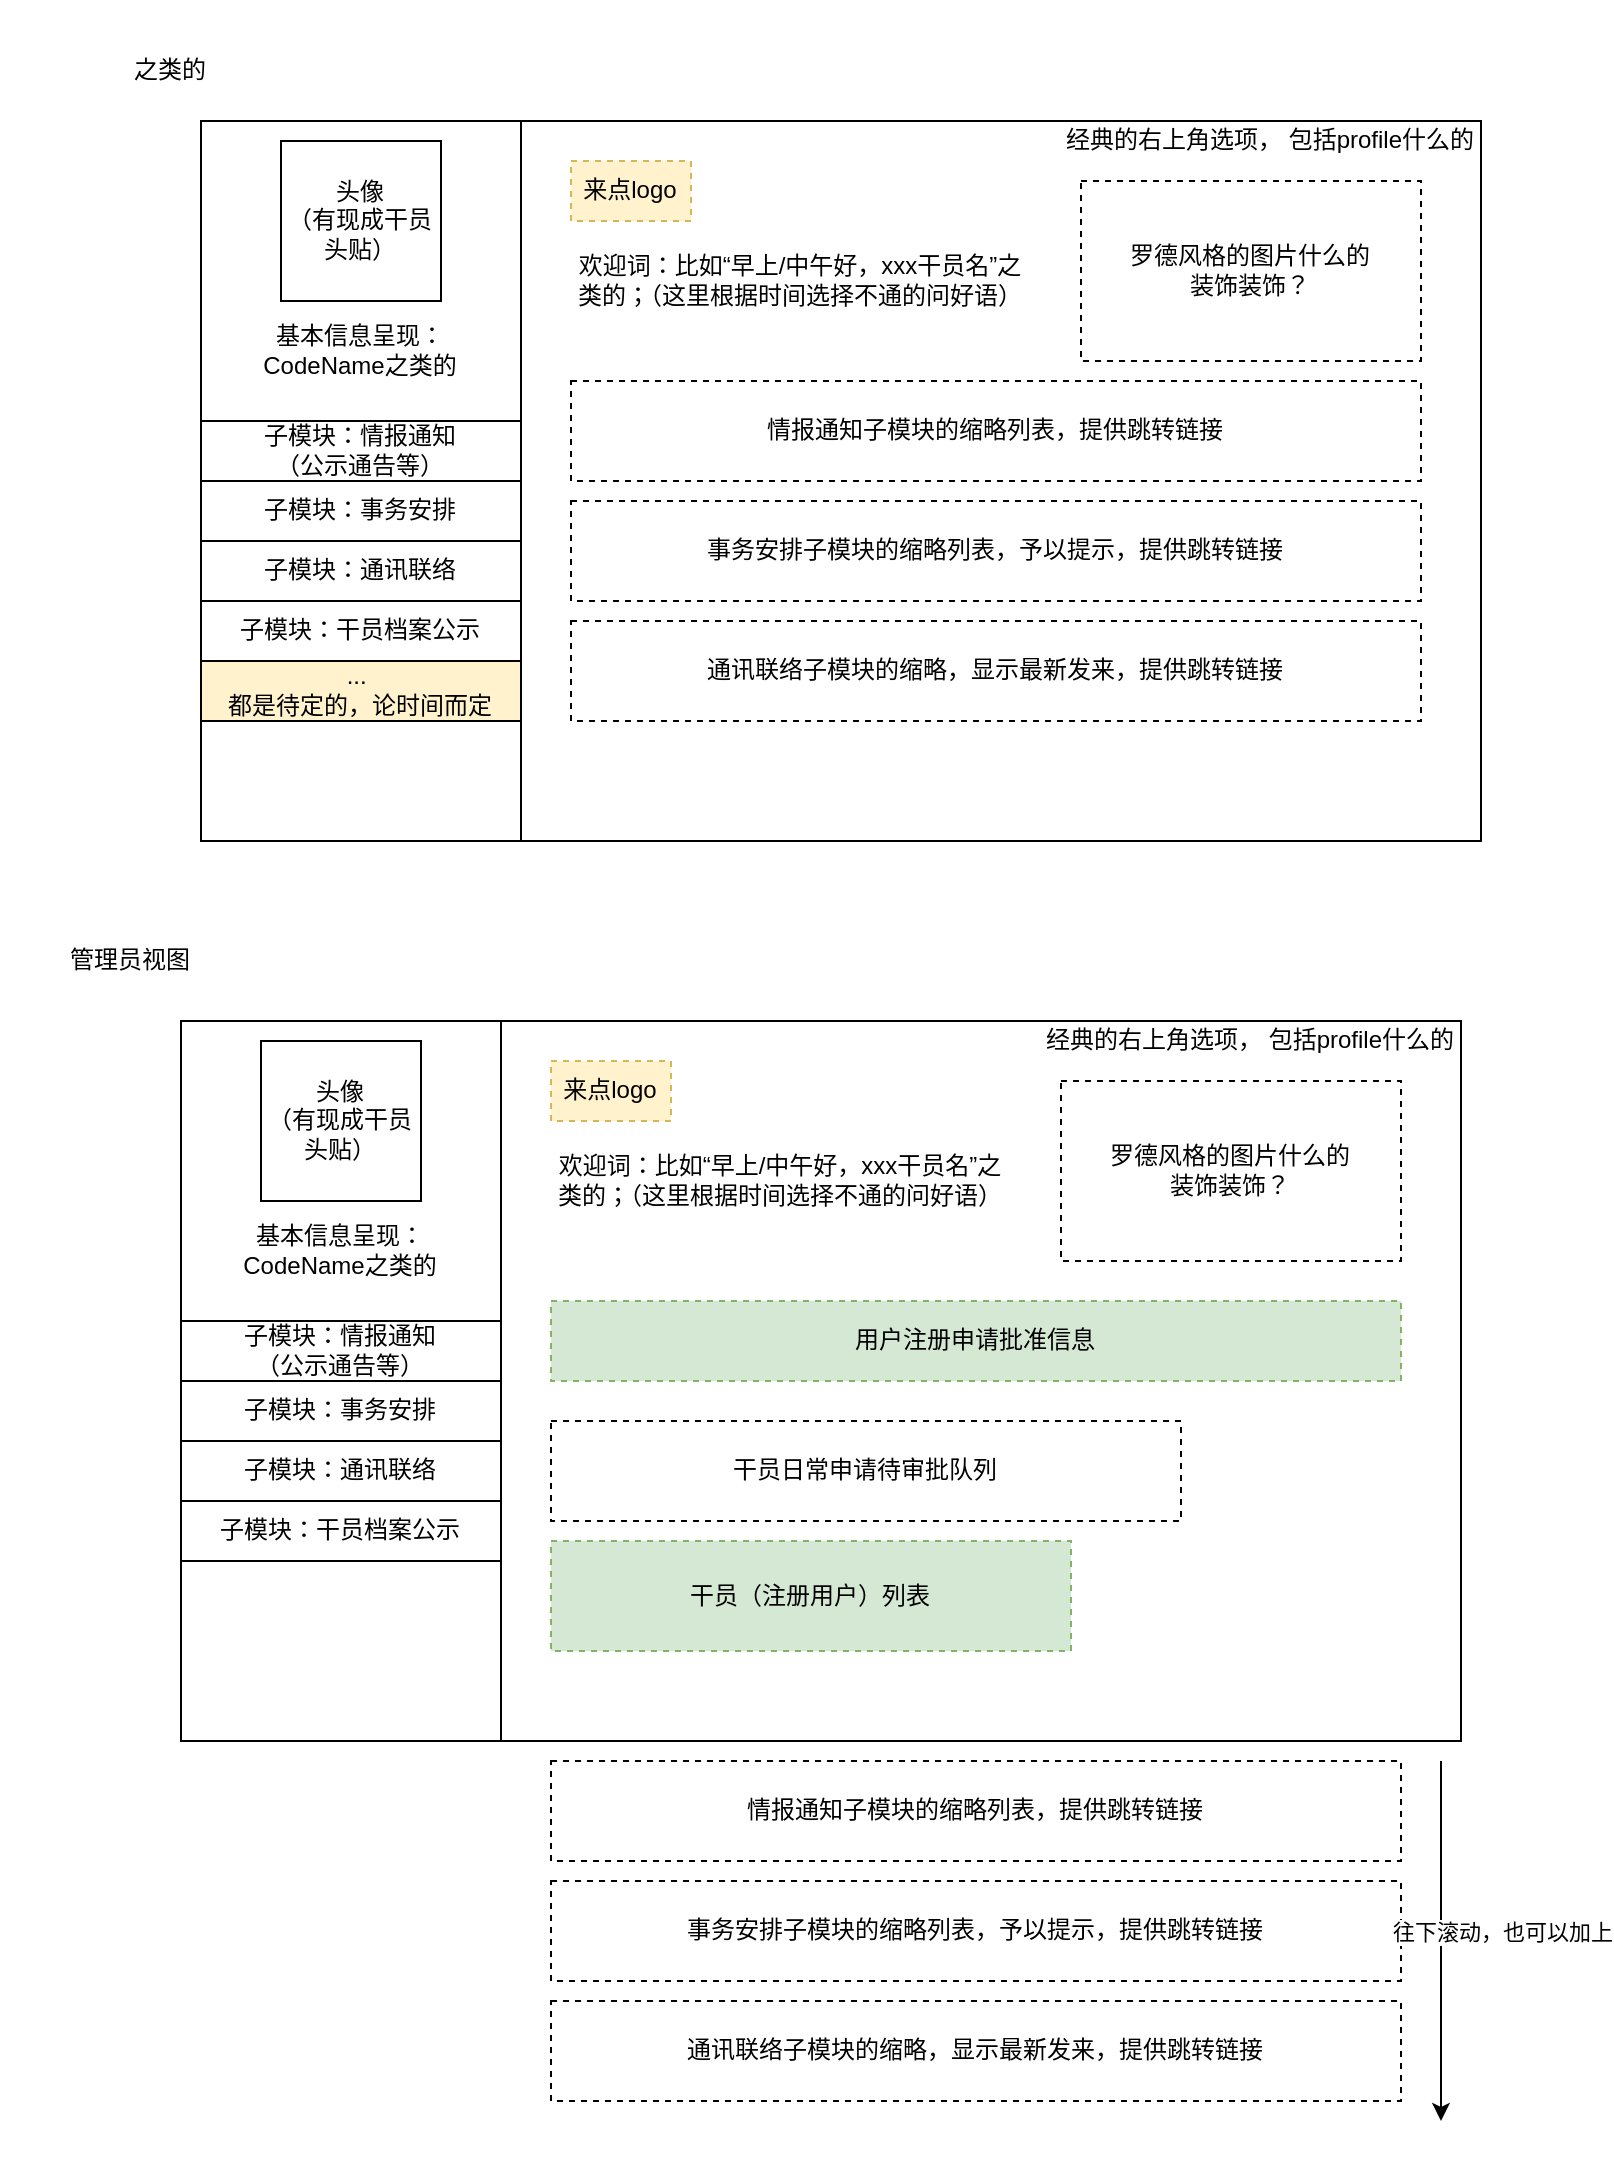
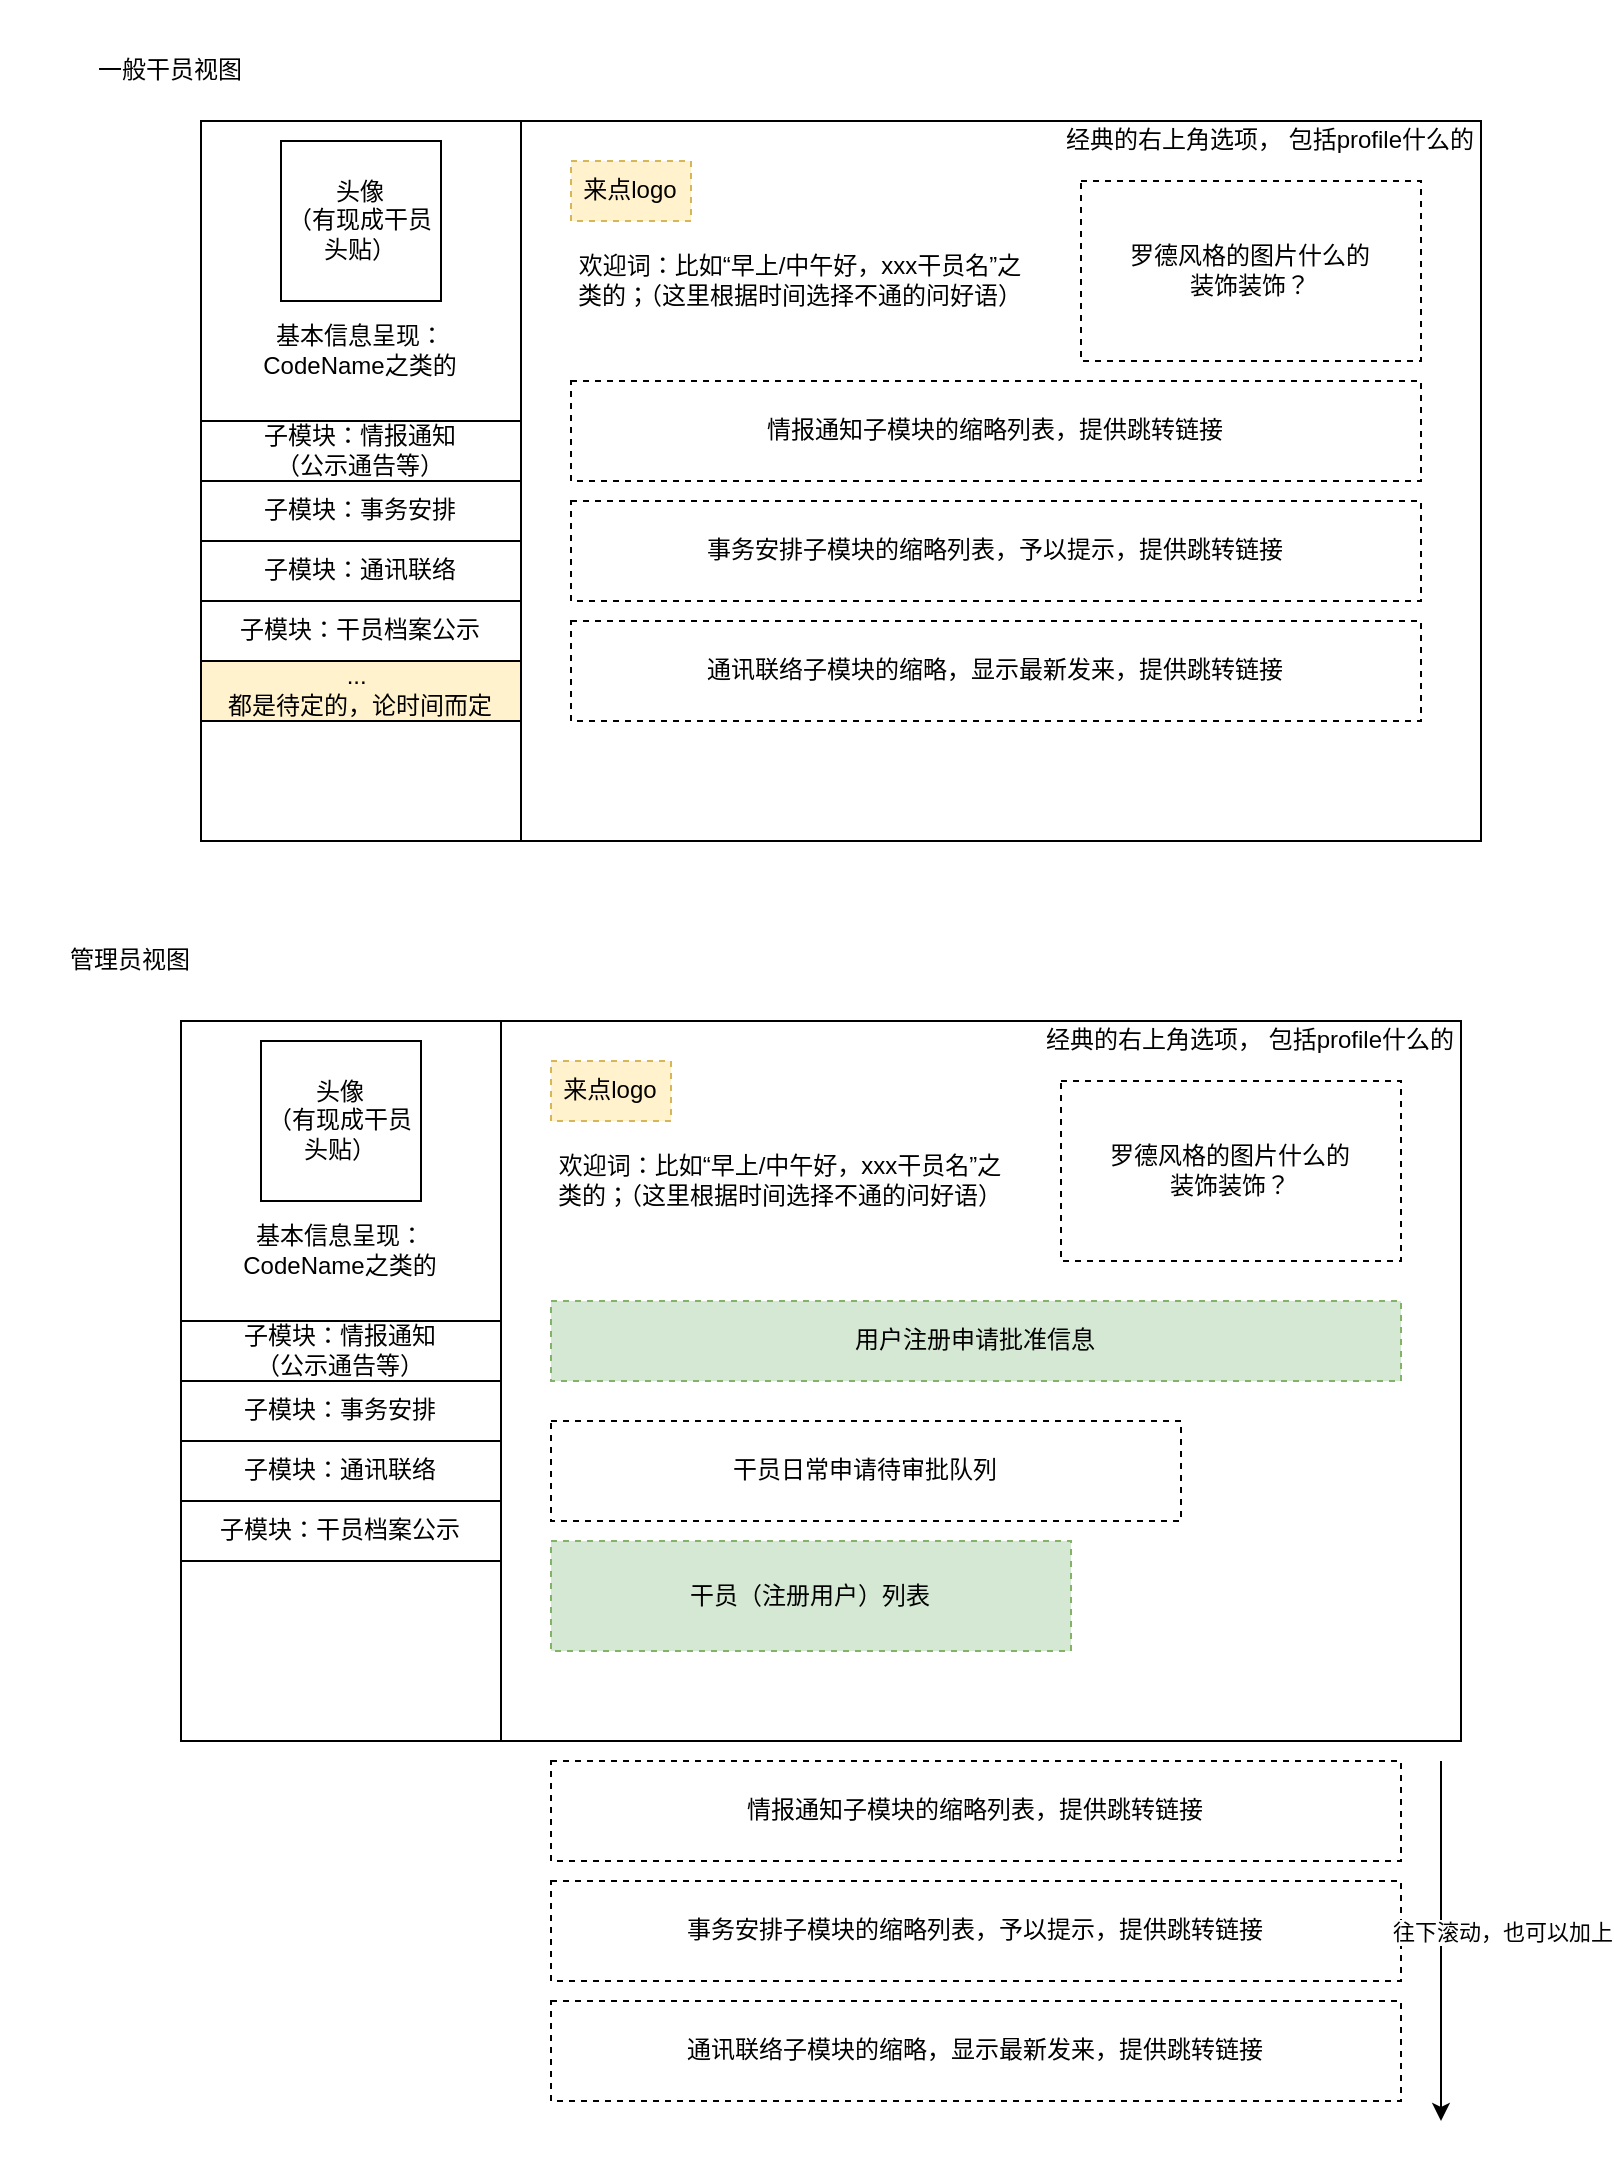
- <mxCell id="17" value="之类的" style="text;html=1;strokeColor=none;fillColor=none;align=center;verticalAlign=middle;whiteSpace=wrap;rounded=0;dashed=1;" parent="1" vertex="1"><mxGeometry x="40" y="20" width="90" height="30" as="geometry" /></mxCell>
+ <mxCell id="17" value="一般干员视图" style="text;html=1;strokeColor=none;fillColor=none;align=center;verticalAlign=middle;whiteSpace=wrap;rounded=0;dashed=1;" parent="1" vertex="1"><mxGeometry x="40" y="20" width="90" height="30" as="geometry" /></mxCell>
